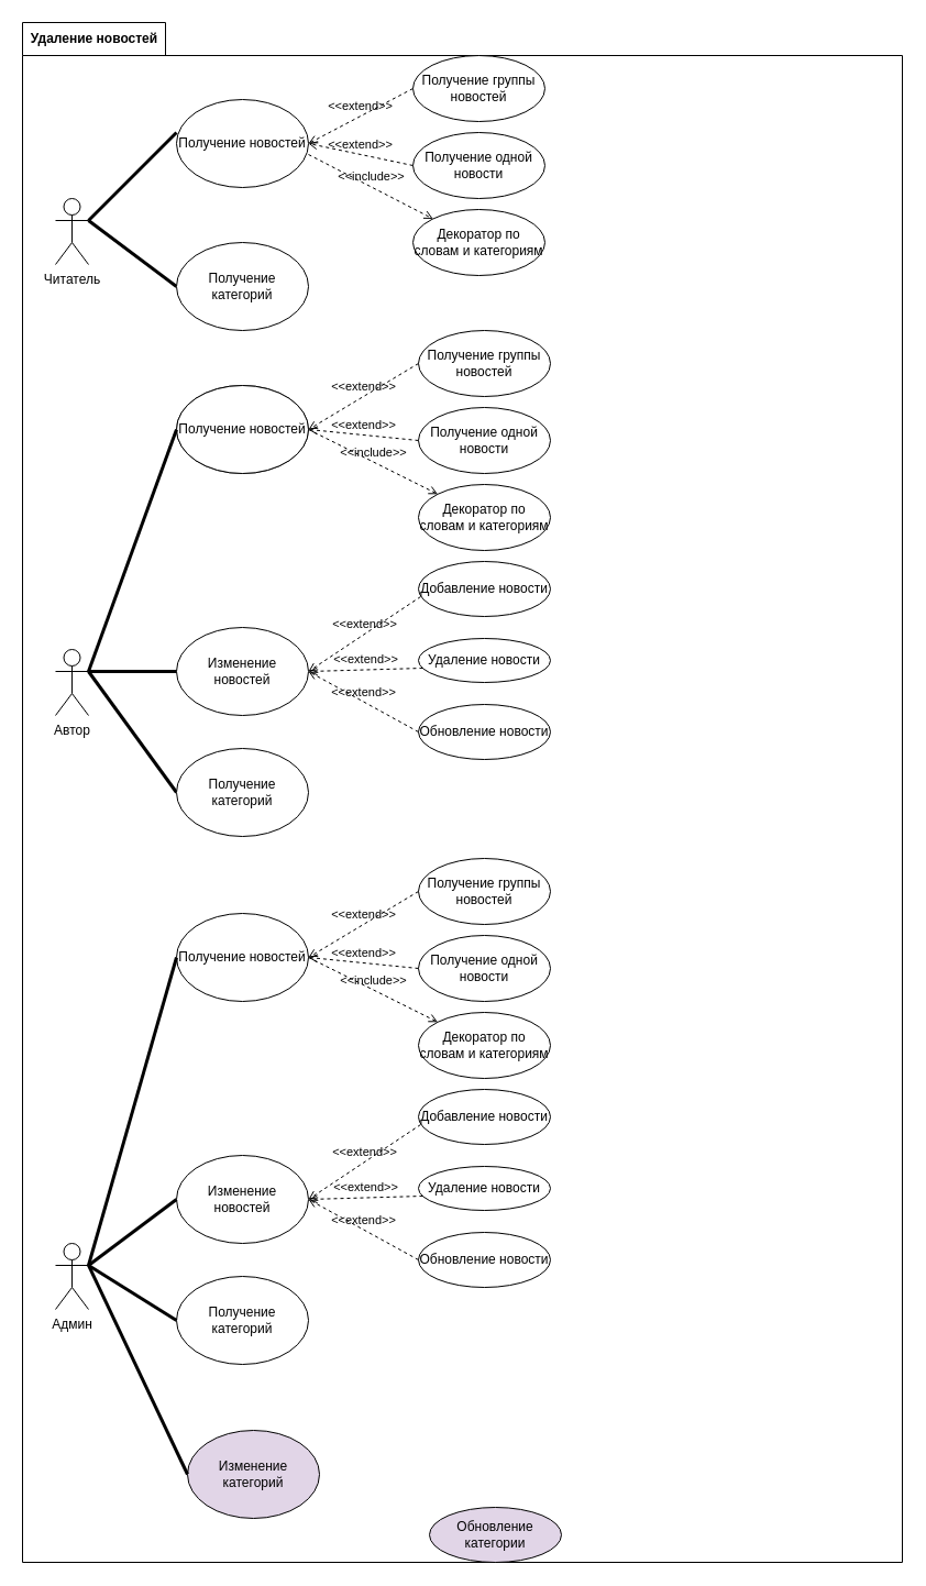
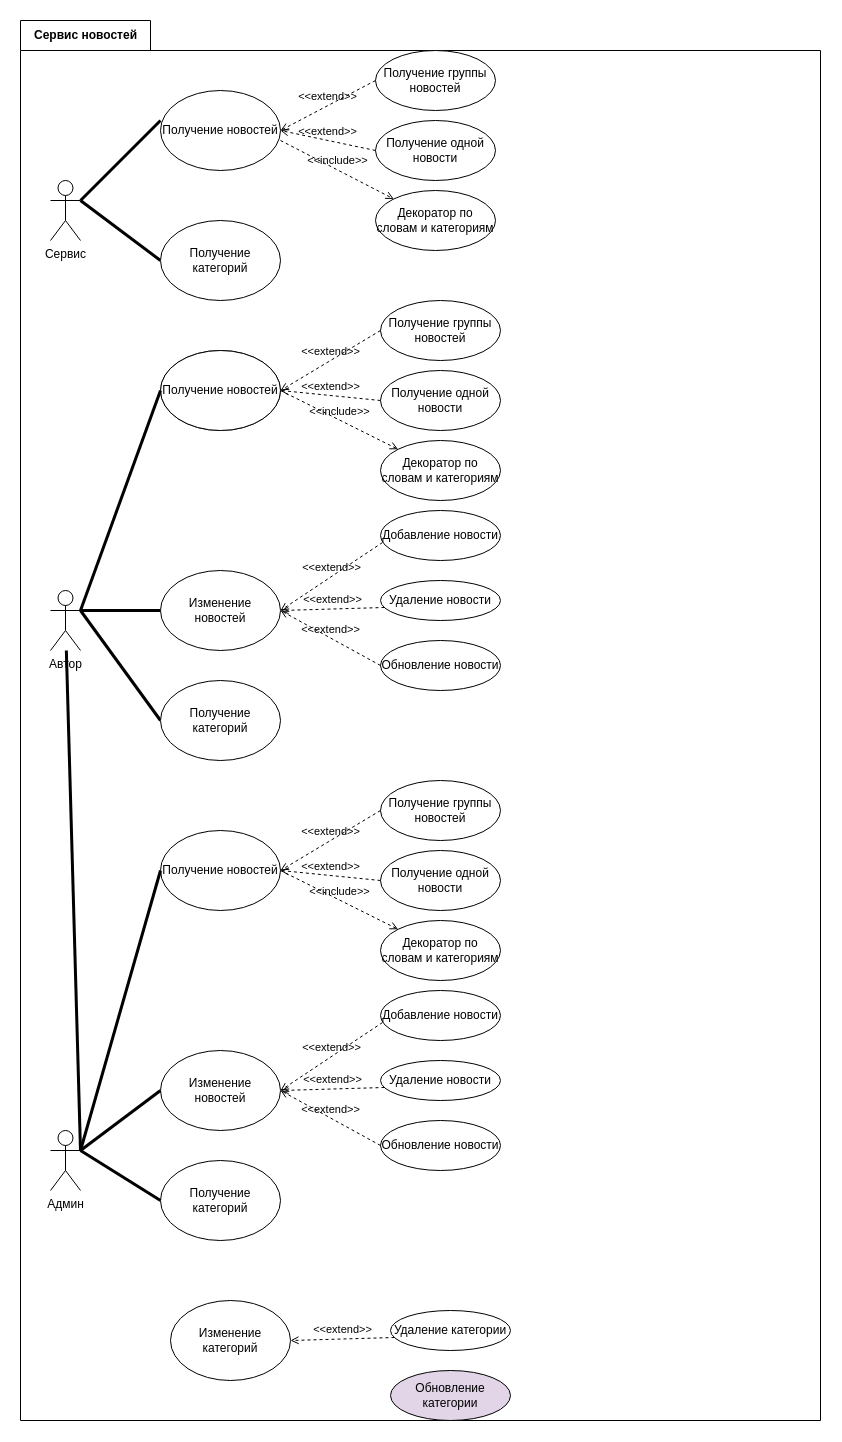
- <mxCell id="2" value="Удаление новостей" style="shape=folder;fontStyle=1;tabWidth=130;tabHeight=30;tabPosition=left;html=1;boundedLbl=1;labelInHeader=1;container=1;collapsible=0;recursiveResize=0;" parent="1" vertex="1"><mxGeometry x="20" y="20" width="800" height="1400" as="geometry" /></mxCell>
+ <mxCell id="2" value="Сервис новостей" style="shape=folder;fontStyle=1;tabWidth=130;tabHeight=30;tabPosition=left;html=1;boundedLbl=1;labelInHeader=1;container=1;collapsible=0;recursiveResize=0;" parent="1" vertex="1"><mxGeometry x="20" y="20" width="800" height="1400" as="geometry" /></mxCell>
- <mxCell id="3" value="&lt;div&gt;Читатель&lt;/div&gt;" style="shape=umlActor;verticalLabelPosition=bottom;verticalAlign=top;html=1;" parent="2" vertex="1"><mxGeometry x="30" y="160" width="30" height="60" as="geometry" /></mxCell>
+ <mxCell id="3" value="&lt;div&gt;Сервис&lt;/div&gt;" style="shape=umlActor;verticalLabelPosition=bottom;verticalAlign=top;html=1;" parent="2" vertex="1"><mxGeometry x="30" y="160" width="30" height="60" as="geometry" /></mxCell>
- <mxCell id="57" value="" style="endArrow=none;startArrow=none;endFill=0;startFill=0;endSize=8;html=1;verticalAlign=bottom;labelBackgroundColor=none;strokeWidth=3;rounded=0;exitX=1;exitY=0.333;exitDx=0;exitDy=0;exitPerimeter=0;entryX=0;entryY=0.5;entryDx=0;entryDy=0;" edge="1" parent="2" source="49" target="53"><mxGeometry width="160" relative="1" as="geometry"><mxPoint x="300" y="1260" as="sourcePoint" /><mxPoint x="460" y="1260" as="targetPoint" /></mxGeometry></mxCell>
+ <mxCell id="57" value="" style="endArrow=none;startArrow=none;endFill=0;startFill=0;endSize=8;html=1;verticalAlign=bottom;labelBackgroundColor=none;strokeWidth=3;rounded=0;exitX=1;exitY=0.333;exitDx=0;exitDy=0;exitPerimeter=0;" edge="1" parent="2" source="49" target="14"><mxGeometry width="160" relative="1" as="geometry"><mxPoint x="300" y="1260" as="sourcePoint" /><mxPoint x="460" y="1260" as="targetPoint" /></mxGeometry></mxCell>
+ <mxCell id="54" value="Удаление категории" style="ellipse;whiteSpace=wrap;html=1;" vertex="1" parent="2"><mxGeometry x="370" y="1290" width="120" height="40" as="geometry" /></mxCell>
+ <mxCell id="55" value="&amp;lt;&amp;lt;extend&amp;gt;&amp;gt;" style="html=1;verticalAlign=bottom;labelBackgroundColor=none;endArrow=open;endFill=0;dashed=1;rounded=0;exitX=0.033;exitY=0.675;exitDx=0;exitDy=0;exitPerimeter=0;entryX=1;entryY=0.5;entryDx=0;entryDy=0;" edge="1" parent="2" source="54" target="53"><mxGeometry width="160" relative="1" as="geometry"><mxPoint x="230" y="1260" as="sourcePoint" /><mxPoint x="190" y="1320" as="targetPoint" /></mxGeometry></mxCell>
- <mxCell id="53" value="&lt;div&gt;Изменение&lt;br&gt;&lt;/div&gt;&lt;div&gt;категорий&lt;/div&gt;" style="ellipse;whiteSpace=wrap;html=1;fillColor=#e1d5e7;" vertex="1" parent="2"><mxGeometry x="150" y="1280" width="120" height="80" as="geometry" /></mxCell>
+ <mxCell id="53" value="&lt;div&gt;Изменение&lt;br&gt;&lt;/div&gt;&lt;div&gt;категорий&lt;/div&gt;" style="ellipse;whiteSpace=wrap;html=1;" vertex="1" parent="2"><mxGeometry x="150" y="1280" width="120" height="80" as="geometry" /></mxCell>
